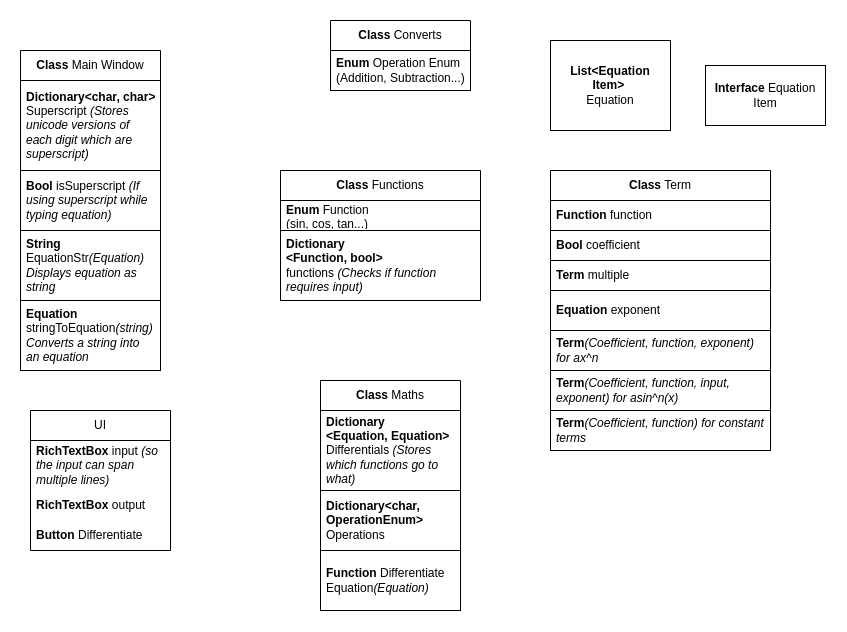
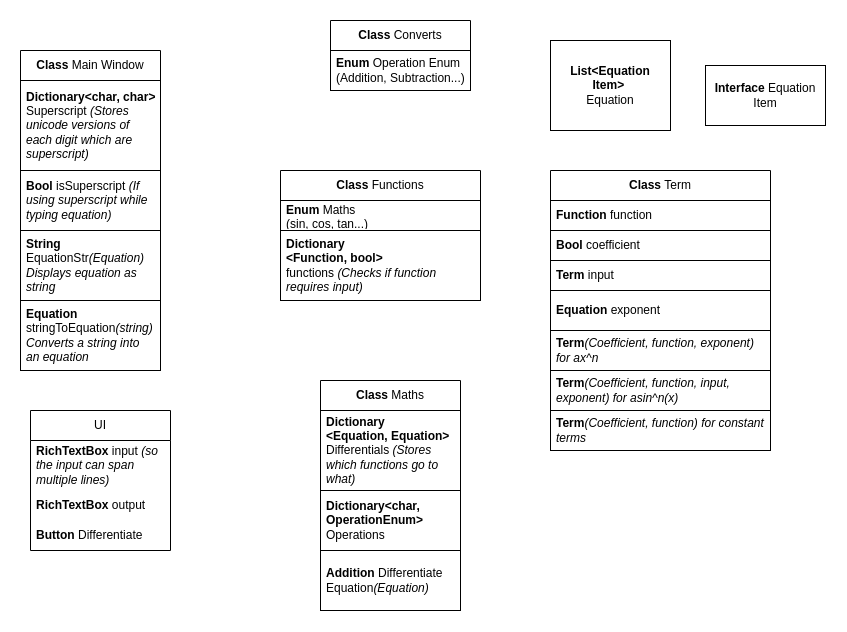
- <mxCell id="6" value="&lt;b&gt;Enum &lt;/b&gt;Function&lt;br&gt;(sin, cos, tan...)" style="text;strokeColor=default;fillColor=none;align=left;verticalAlign=middle;spacingLeft=4;spacingRight=4;overflow=hidden;points=[[0,0.5],[1,0.5]];portConstraint=eastwest;rotatable=0;whiteSpace=wrap;html=1;" parent="5" vertex="1"><mxGeometry y="30" width="200" height="30" as="geometry" /></mxCell>
+ <mxCell id="6" value="&lt;b&gt;Enum &lt;/b&gt;Maths&lt;br&gt;(sin, cos, tan...)" style="text;strokeColor=default;fillColor=none;align=left;verticalAlign=middle;spacingLeft=4;spacingRight=4;overflow=hidden;points=[[0,0.5],[1,0.5]];portConstraint=eastwest;rotatable=0;whiteSpace=wrap;html=1;" parent="5" vertex="1"><mxGeometry y="30" width="200" height="30" as="geometry" /></mxCell>
- <mxCell id="11" value="&lt;b&gt;Term&amp;nbsp;&lt;/b&gt;multiple" style="text;strokeColor=default;fillColor=none;align=left;verticalAlign=middle;spacingLeft=4;spacingRight=4;overflow=hidden;points=[[0,0.5],[1,0.5]];portConstraint=eastwest;rotatable=0;whiteSpace=wrap;html=1;" parent="8" vertex="1"><mxGeometry y="90" width="220" height="30" as="geometry" /></mxCell>
+ <mxCell id="11" value="&lt;b&gt;Term&amp;nbsp;&lt;/b&gt;input" style="text;strokeColor=default;fillColor=none;align=left;verticalAlign=middle;spacingLeft=4;spacingRight=4;overflow=hidden;points=[[0,0.5],[1,0.5]];portConstraint=eastwest;rotatable=0;whiteSpace=wrap;html=1;" parent="8" vertex="1"><mxGeometry y="90" width="220" height="30" as="geometry" /></mxCell>
- <mxCell id="19" value="&lt;b&gt;Function &lt;/b&gt;Differentiate Equation&lt;i&gt;(Equation)&lt;/i&gt;" style="text;strokeColor=default;fillColor=none;align=left;verticalAlign=middle;spacingLeft=4;spacingRight=4;overflow=hidden;points=[[0,0.5],[1,0.5]];portConstraint=eastwest;rotatable=0;whiteSpace=wrap;html=1;" vertex="1" parent="16"><mxGeometry y="170" width="140" height="60" as="geometry" /></mxCell>
+ <mxCell id="19" value="&lt;b&gt;Addition &lt;/b&gt;Differentiate Equation&lt;i&gt;(Equation)&lt;/i&gt;" style="text;strokeColor=default;fillColor=none;align=left;verticalAlign=middle;spacingLeft=4;spacingRight=4;overflow=hidden;points=[[0,0.5],[1,0.5]];portConstraint=eastwest;rotatable=0;whiteSpace=wrap;html=1;" vertex="1" parent="16"><mxGeometry y="170" width="140" height="60" as="geometry" /></mxCell>
